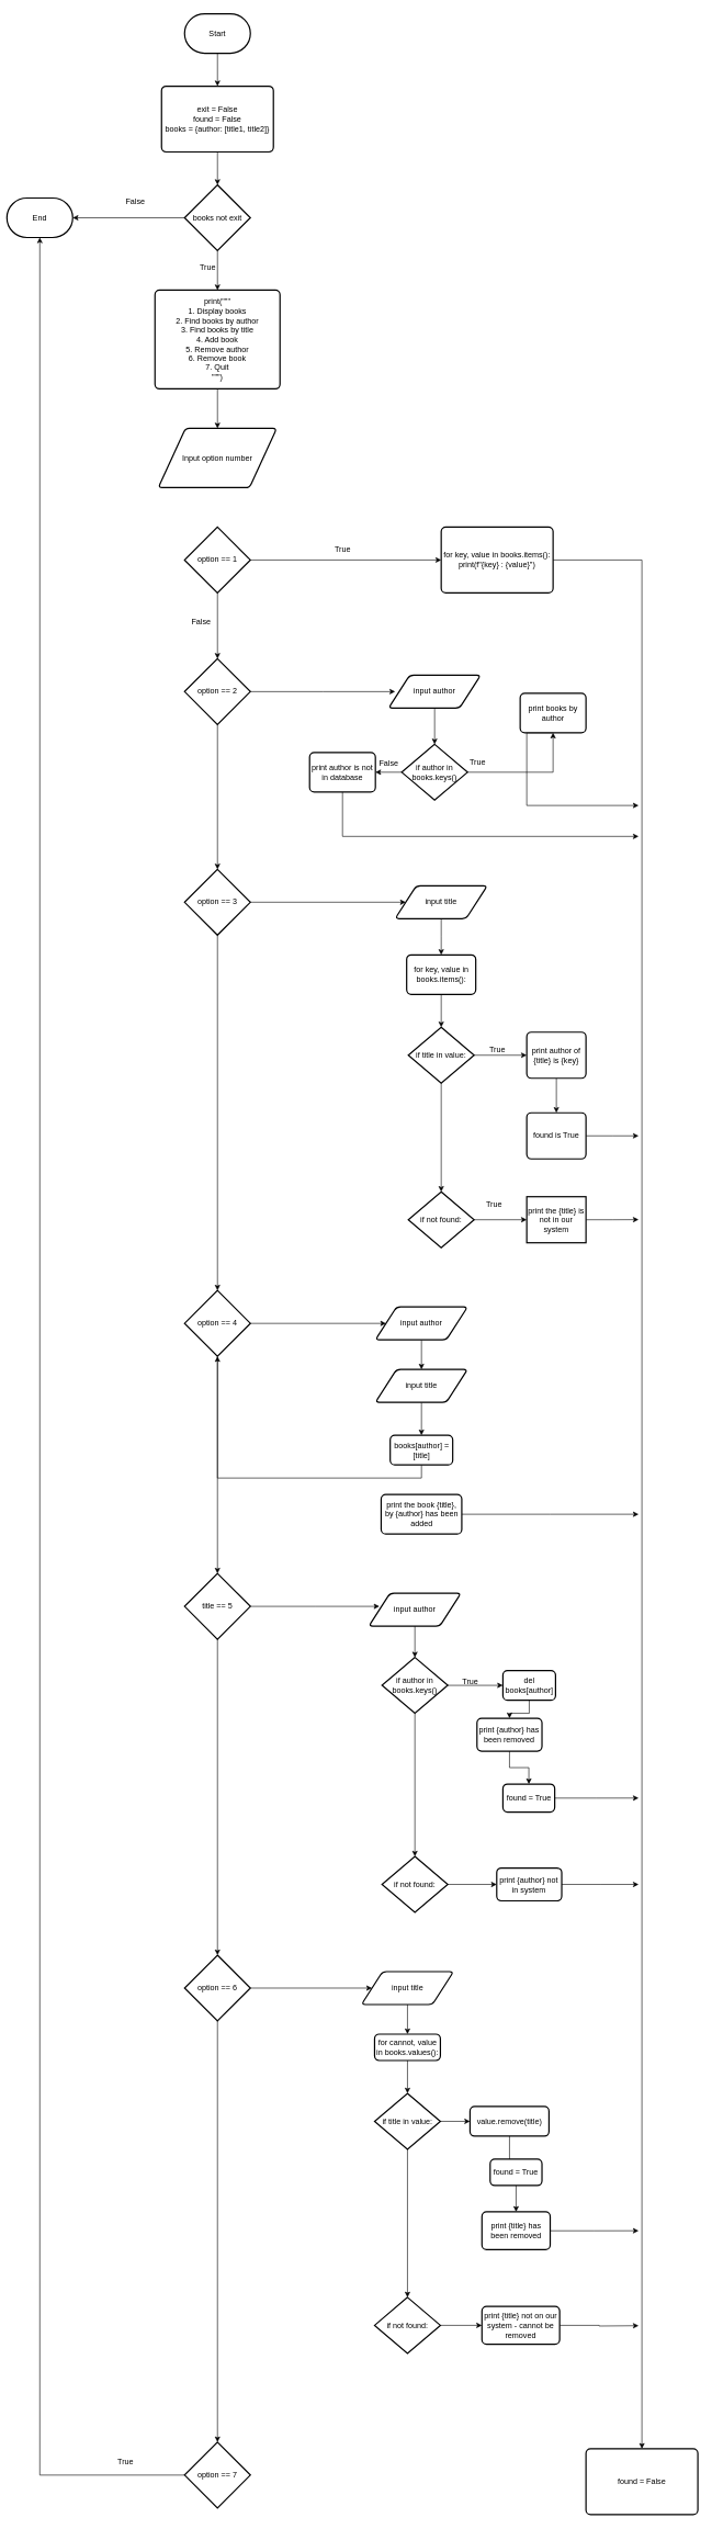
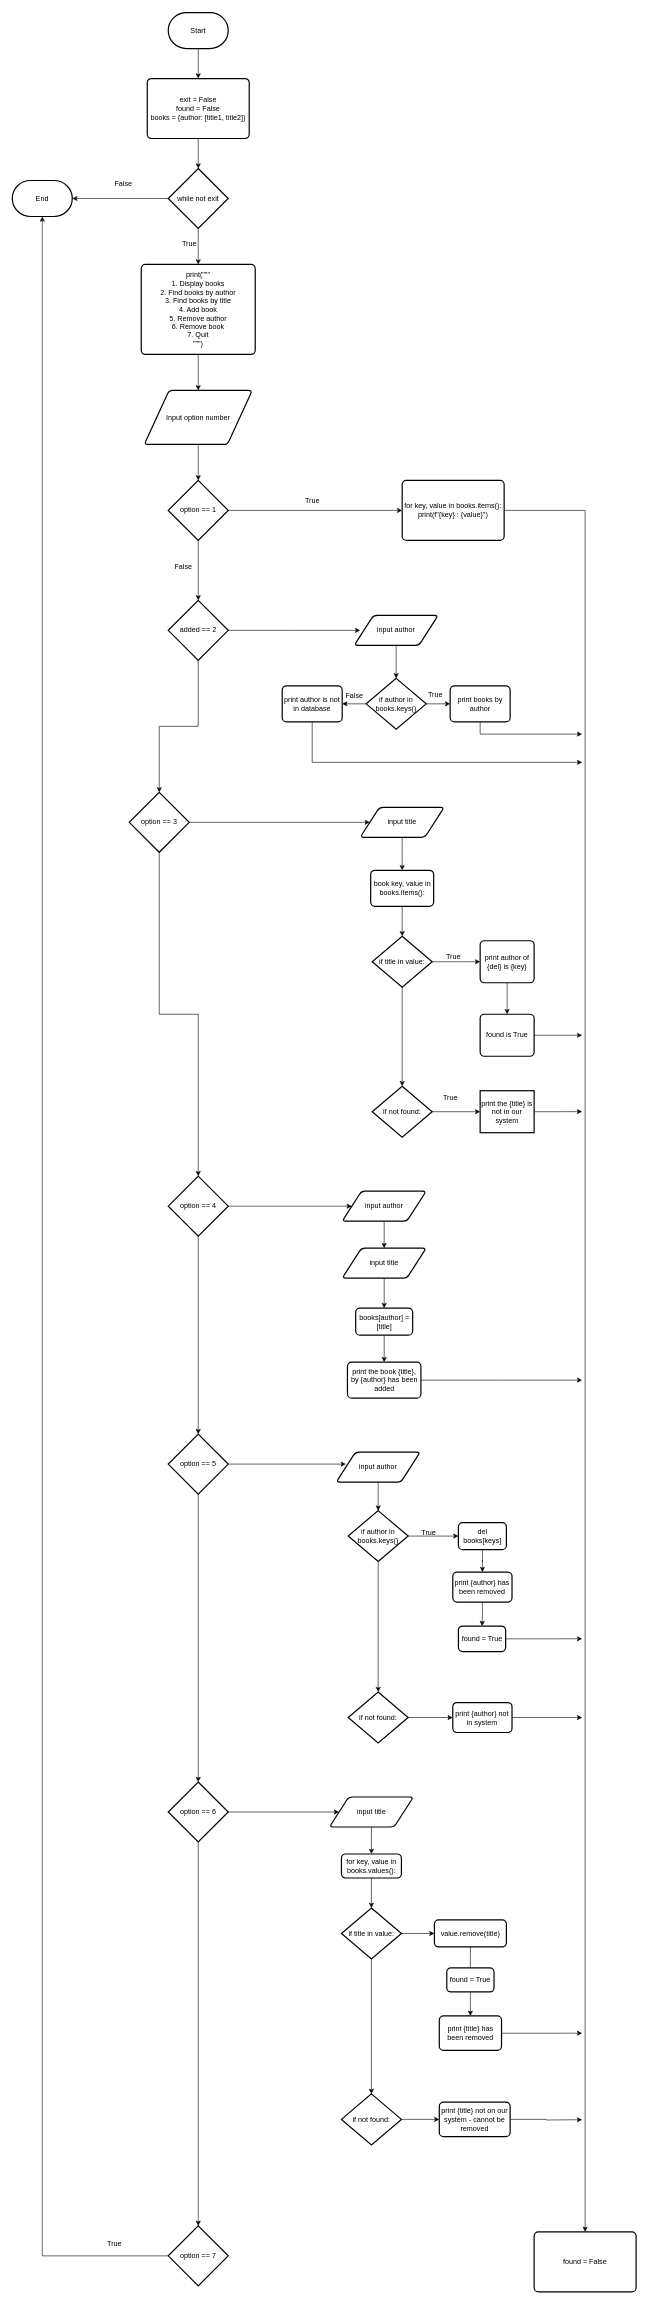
- <mxCell id="9" value="End" style="strokeWidth=2;html=1;shape=mxgraph.flowchart.terminator;whiteSpace=wrap;" vertex="1" parent="1"><mxGeometry x="10" y="300" width="100" height="60" as="geometry" /></mxCell>
+ <mxCell id="9" value="End" style="strokeWidth=2;html=1;shape=mxgraph.flowchart.terminator;whiteSpace=wrap;" vertex="1" parent="1"><mxGeometry x="20" y="300" width="100" height="60" as="geometry" /></mxCell>
- <mxCell id="8" value="books not exit" style="strokeWidth=2;html=1;shape=mxgraph.flowchart.decision;whiteSpace=wrap;" vertex="1" parent="1"><mxGeometry x="280" y="280" width="100" height="100" as="geometry" /></mxCell>
+ <mxCell id="8" value="while not exit" style="strokeWidth=2;html=1;shape=mxgraph.flowchart.decision;whiteSpace=wrap;" vertex="1" parent="1"><mxGeometry x="280" y="280" width="100" height="100" as="geometry" /></mxCell>
+ <mxCell id="14" value="" style="edgeStyle=orthogonalEdgeStyle;rounded=0;orthogonalLoop=1;jettySize=auto;html=1;" edge="1" parent="1" source="15" target="20"><mxGeometry relative="1" as="geometry" /></mxCell>
- <mxCell id="42" value="option == 2" style="strokeWidth=2;html=1;shape=mxgraph.flowchart.decision;whiteSpace=wrap;" vertex="1" parent="1"><mxGeometry x="280" y="1000" width="100" height="100" as="geometry" /></mxCell>
+ <mxCell id="42" value="added == 2" style="strokeWidth=2;html=1;shape=mxgraph.flowchart.decision;whiteSpace=wrap;" vertex="1" parent="1"><mxGeometry x="280" y="1000" width="100" height="100" as="geometry" /></mxCell>
- <mxCell id="46" value="print books by author" style="rounded=1;whiteSpace=wrap;html=1;absoluteArcSize=1;arcSize=14;strokeWidth=2;" vertex="1" parent="1"><mxGeometry x="790" y="1052.5" width="100" height="60" as="geometry" /></mxCell>
+ <mxCell id="46" value="print books by author" style="rounded=1;whiteSpace=wrap;html=1;absoluteArcSize=1;arcSize=14;strokeWidth=2;" vertex="1" parent="1"><mxGeometry x="750" y="1142.5" width="100" height="60" as="geometry" /></mxCell>
- <mxCell id="35" value="option == 3" style="strokeWidth=2;html=1;shape=mxgraph.flowchart.decision;whiteSpace=wrap;" vertex="1" parent="1"><mxGeometry x="280" y="1320" width="100" height="100" as="geometry" /></mxCell>
+ <mxCell id="35" value="option == 3" style="strokeWidth=2;html=1;shape=mxgraph.flowchart.decision;whiteSpace=wrap;" vertex="1" parent="1"><mxGeometry x="215" y="1320" width="100" height="100" as="geometry" /></mxCell>
- <mxCell id="55" value="for key, value in books.items():&lt;br&gt;" style="rounded=1;whiteSpace=wrap;html=1;absoluteArcSize=1;arcSize=14;strokeWidth=2;" vertex="1" parent="1"><mxGeometry x="617.5" y="1450" width="105" height="60" as="geometry" /></mxCell>
+ <mxCell id="55" value="book key, value in books.items():&lt;br&gt;" style="rounded=1;whiteSpace=wrap;html=1;absoluteArcSize=1;arcSize=14;strokeWidth=2;" vertex="1" parent="1"><mxGeometry x="617.5" y="1450" width="105" height="60" as="geometry" /></mxCell>
- <mxCell id="61" value="print author of {title} is {key}" style="rounded=1;whiteSpace=wrap;html=1;absoluteArcSize=1;arcSize=14;strokeWidth=2;" vertex="1" parent="1"><mxGeometry x="800" y="1567.5" width="90" height="70" as="geometry" /></mxCell>
+ <mxCell id="61" value="print author of {del} is {key}" style="rounded=1;whiteSpace=wrap;html=1;absoluteArcSize=1;arcSize=14;strokeWidth=2;" vertex="1" parent="1"><mxGeometry x="800" y="1567.5" width="90" height="70" as="geometry" /></mxCell>
- <mxCell id="73" style="edgeStyle=orthogonalEdgeStyle;rounded=0;orthogonalLoop=1;jettySize=auto;html=1;exitX=0.5;exitY=1;exitDx=0;exitDy=0;fontFamily=Helvetica;fontSize=12;fontColor=default;" edge="1" parent="1" source="74" target="23"><mxGeometry relative="1" as="geometry" /></mxCell>
+ <mxCell id="73" style="edgeStyle=orthogonalEdgeStyle;rounded=0;orthogonalLoop=1;jettySize=auto;html=1;exitX=0.5;exitY=1;exitDx=0;exitDy=0;entryX=0.5;entryY=0;entryDx=0;entryDy=0;fontFamily=Helvetica;fontSize=12;fontColor=default;" edge="1" parent="1" source="74" target="76"><mxGeometry relative="1" as="geometry" /></mxCell>
- <mxCell id="32" value="title == 5" style="strokeWidth=2;html=1;shape=mxgraph.flowchart.decision;whiteSpace=wrap;" vertex="1" parent="1"><mxGeometry x="280" y="2390" width="100" height="100" as="geometry" /></mxCell>
+ <mxCell id="32" value="option == 5" style="strokeWidth=2;html=1;shape=mxgraph.flowchart.decision;whiteSpace=wrap;" vertex="1" parent="1"><mxGeometry x="280" y="2390" width="100" height="100" as="geometry" /></mxCell>
- <mxCell id="84" value="del books[author]" style="rounded=1;whiteSpace=wrap;html=1;absoluteArcSize=1;arcSize=14;strokeWidth=2;" vertex="1" parent="1"><mxGeometry x="763.75" y="2537.5" width="80" height="45" as="geometry" /></mxCell>
+ <mxCell id="84" value="del books[keys]" style="rounded=1;whiteSpace=wrap;html=1;absoluteArcSize=1;arcSize=14;strokeWidth=2;" vertex="1" parent="1"><mxGeometry x="763.75" y="2537.5" width="80" height="45" as="geometry" /></mxCell>
- <mxCell id="86" value="print {author} has been removed" style="rounded=1;whiteSpace=wrap;html=1;absoluteArcSize=1;arcSize=14;strokeWidth=2;" vertex="1" parent="1"><mxGeometry x="724.38" y="2610" width="98.75" height="50" as="geometry" /></mxCell>
+ <mxCell id="86" value="print {author} has been removed" style="rounded=1;whiteSpace=wrap;html=1;absoluteArcSize=1;arcSize=14;strokeWidth=2;" vertex="1" parent="1"><mxGeometry x="754.38" y="2620" width="98.75" height="50" as="geometry" /></mxCell>
- <mxCell id="96" value="for cannot, value in books.values():" style="rounded=1;whiteSpace=wrap;html=1;absoluteArcSize=1;arcSize=14;strokeWidth=2;" vertex="1" parent="1"><mxGeometry x="568.75" y="3090" width="100" height="40" as="geometry" /></mxCell>
+ <mxCell id="96" value="for key, value in books.values():" style="rounded=1;whiteSpace=wrap;html=1;absoluteArcSize=1;arcSize=14;strokeWidth=2;" vertex="1" parent="1"><mxGeometry x="568.75" y="3090" width="100" height="40" as="geometry" /></mxCell>
- <mxCell id="101" value="value.remove(title)" style="rounded=1;whiteSpace=wrap;html=1;absoluteArcSize=1;arcSize=14;strokeWidth=2;" vertex="1" parent="1"><mxGeometry x="713.75" y="3200" width="120" height="45" as="geometry" /></mxCell>
+ <mxCell id="101" value="value.remove(title)" style="rounded=1;whiteSpace=wrap;html=1;absoluteArcSize=1;arcSize=14;strokeWidth=2;" vertex="1" parent="1"><mxGeometry x="723.75" y="3200" width="120" height="45" as="geometry" /></mxCell>
